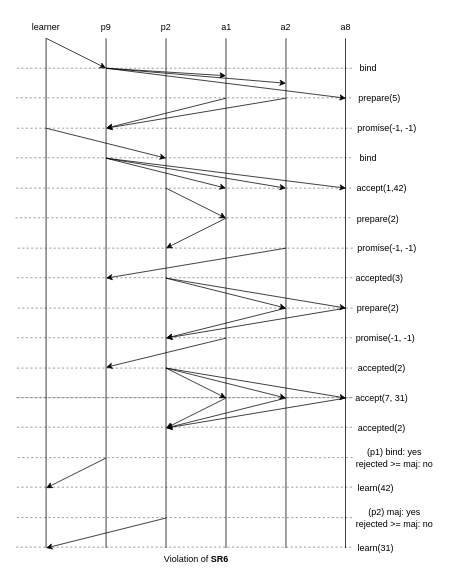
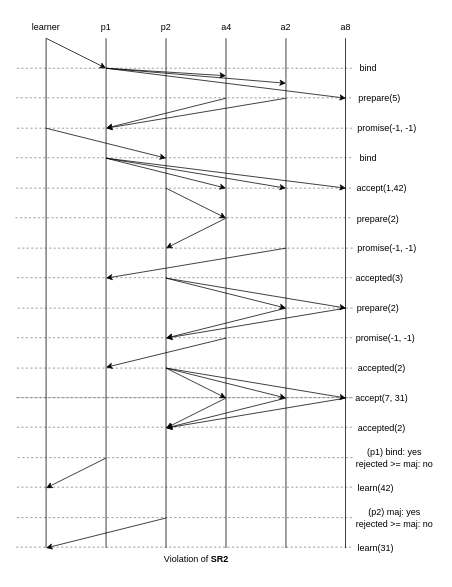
- <mxCell id="3" value="p9" style="text;html=1;align=center;verticalAlign=middle;whiteSpace=wrap;rounded=0;" parent="1" vertex="1"><mxGeometry x="111" y="20" width="60" height="30" as="geometry" /></mxCell>
+ <mxCell id="3" value="p1" style="text;html=1;align=center;verticalAlign=middle;whiteSpace=wrap;rounded=0;" parent="1" vertex="1"><mxGeometry x="111" y="20" width="60" height="30" as="geometry" /></mxCell>
- <mxCell id="7" value="a1" style="text;html=1;align=center;verticalAlign=middle;whiteSpace=wrap;rounded=0;" parent="1" vertex="1"><mxGeometry x="272" y="20" width="60" height="30" as="geometry" /></mxCell>
+ <mxCell id="7" value="a4" style="text;html=1;align=center;verticalAlign=middle;whiteSpace=wrap;rounded=0;" parent="1" vertex="1"><mxGeometry x="272" y="20" width="60" height="30" as="geometry" /></mxCell>
- <mxCell id="45" value="Violation of &lt;b&gt;SR6&lt;/b&gt;" style="text;html=1;align=center;verticalAlign=middle;whiteSpace=wrap;rounded=0;" parent="1" vertex="1"><mxGeometry x="191" y="730" width="141" height="30" as="geometry" /></mxCell>
+ <mxCell id="45" value="Violation of &lt;b&gt;SR2&lt;/b&gt;" style="text;html=1;align=center;verticalAlign=middle;whiteSpace=wrap;rounded=0;" parent="1" vertex="1"><mxGeometry x="191" y="730" width="141" height="30" as="geometry" /></mxCell>
